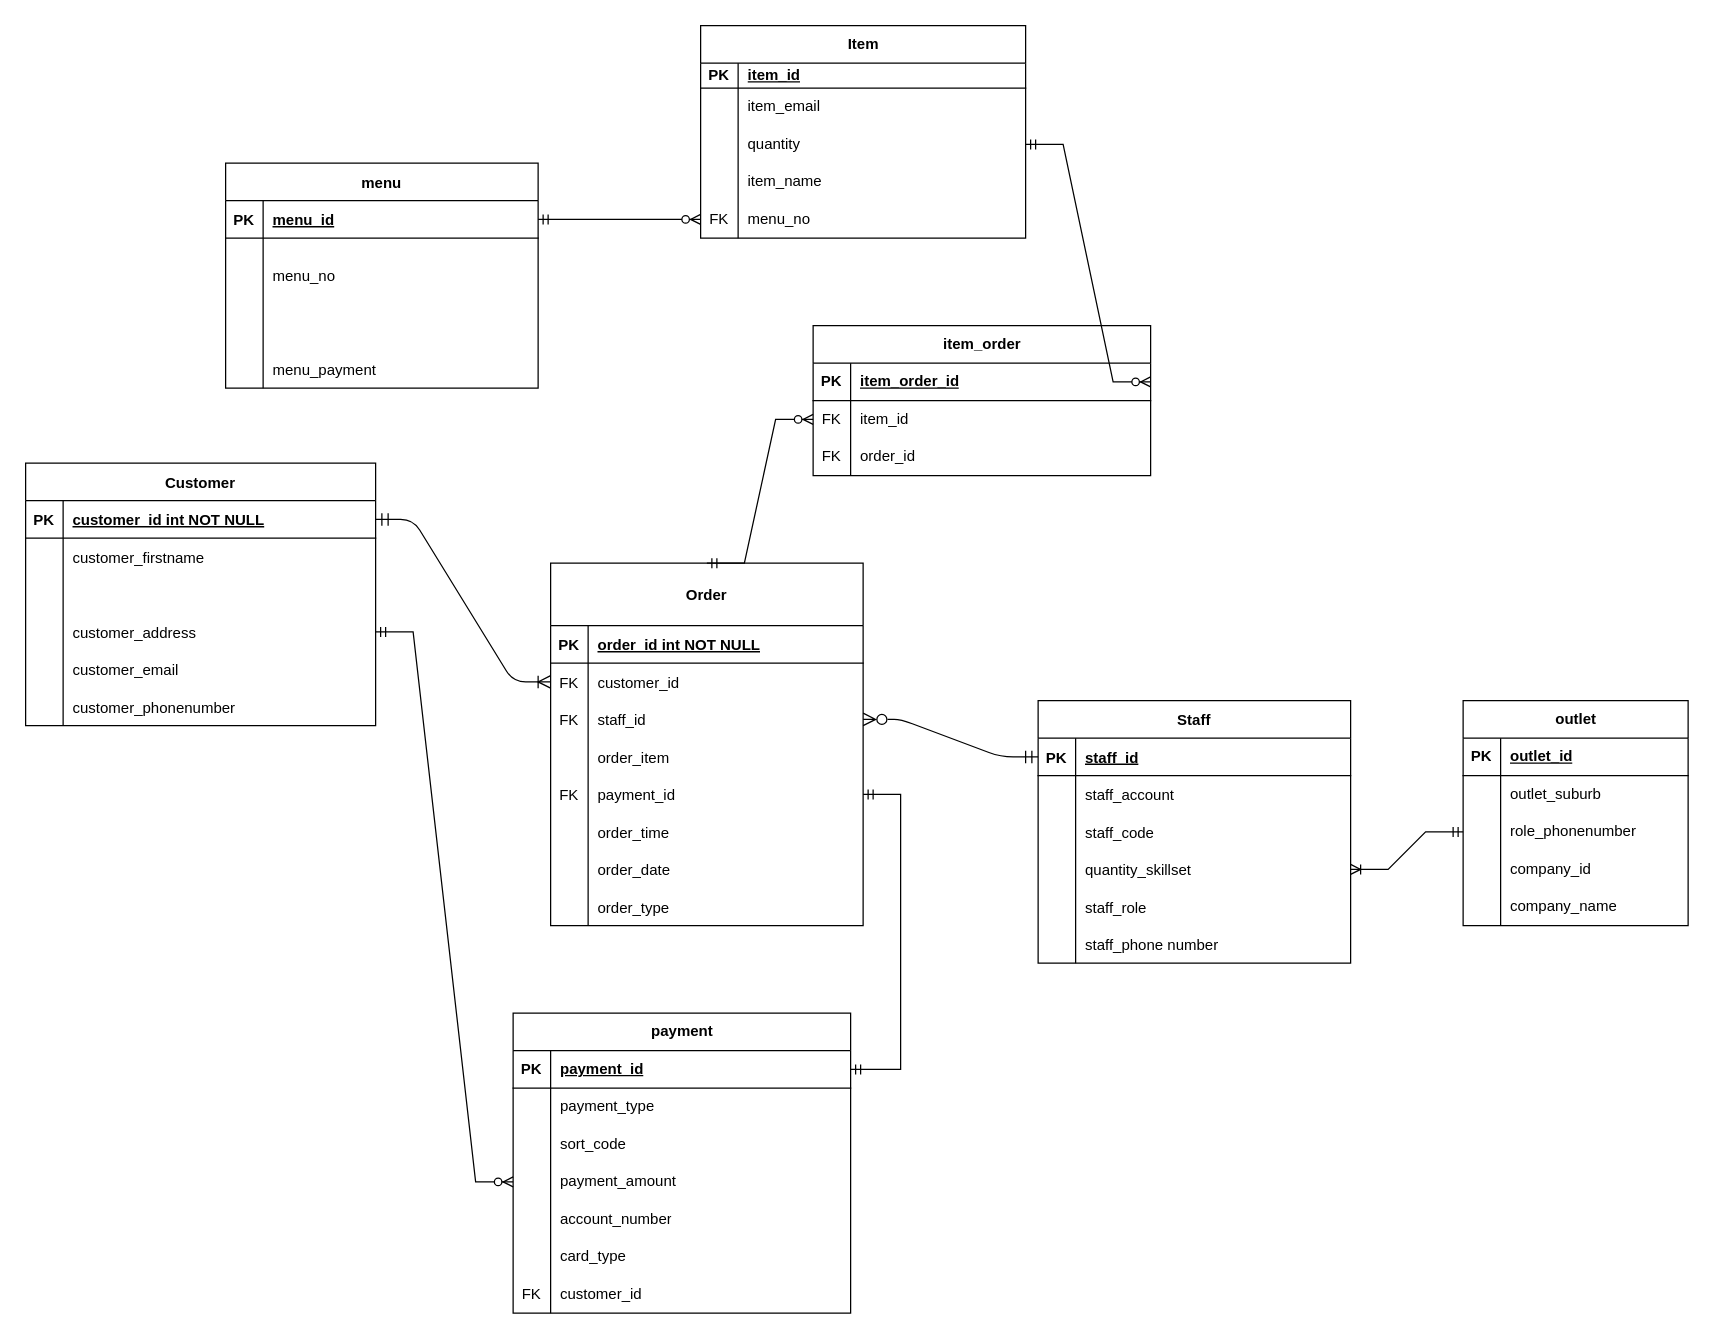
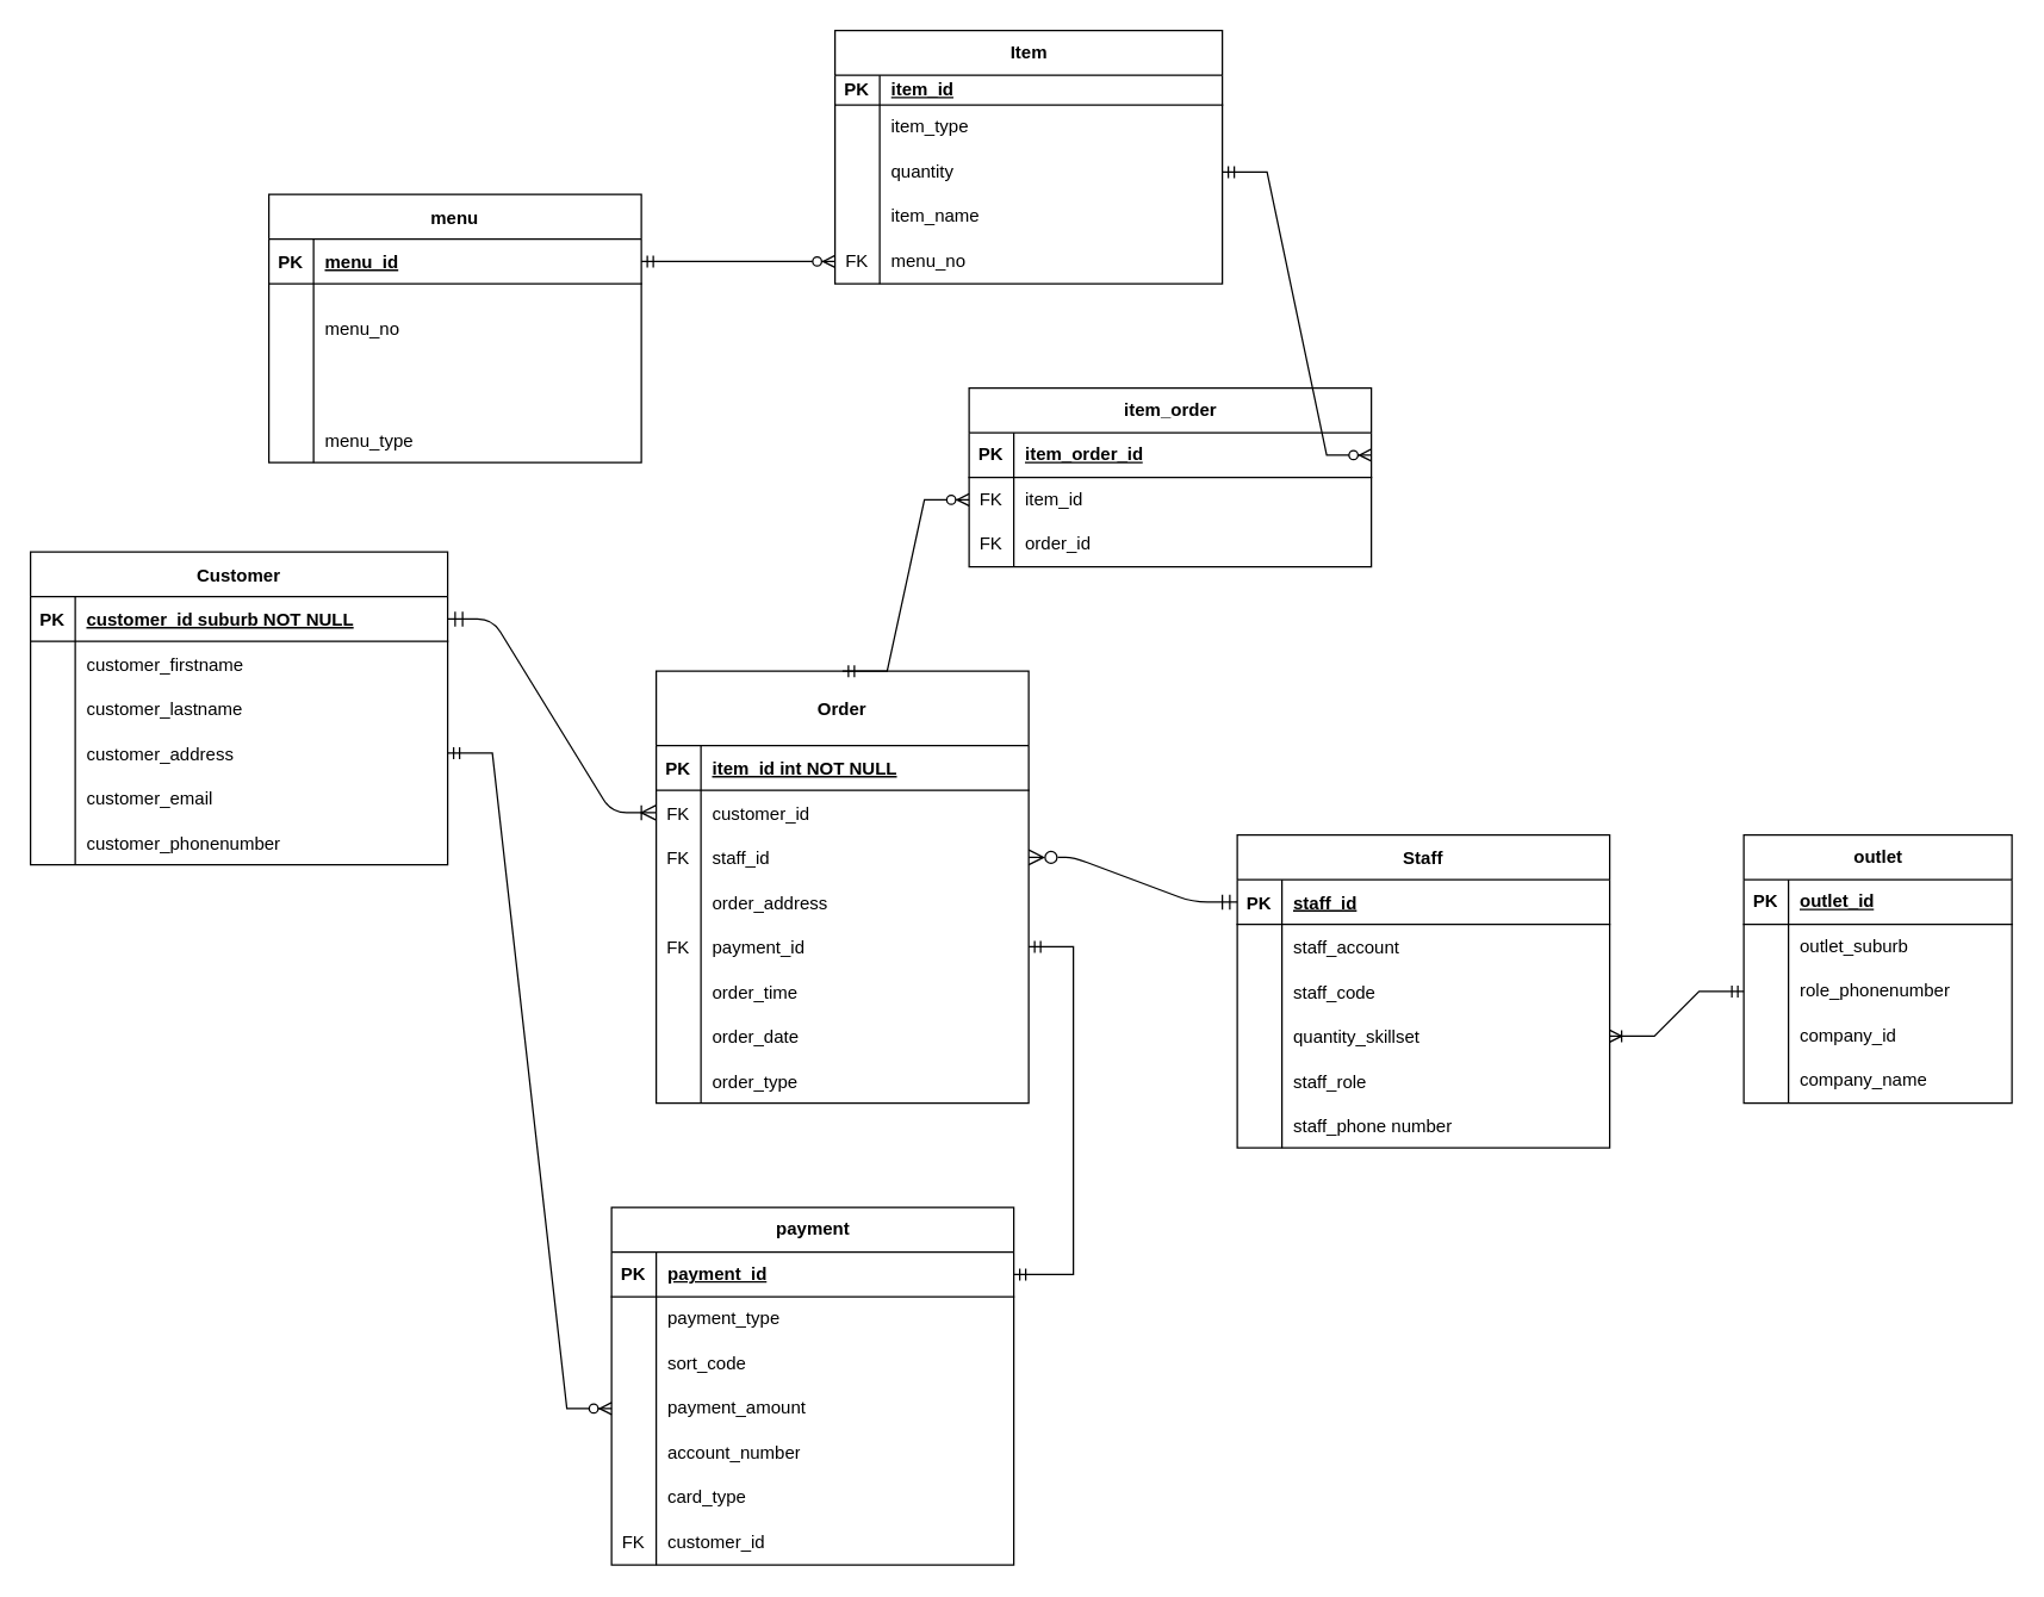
- <mxCell id="83" value="item_email" style="shape=partialRectangle;connectable=0;fillColor=none;top=0;left=0;bottom=0;right=0;align=left;spacingLeft=6;overflow=hidden;whiteSpace=wrap;html=1;" vertex="1" parent="81"><mxGeometry x="30" width="230" height="30" as="geometry"><mxRectangle width="230" height="30" as="alternateBounds" /></mxGeometry></mxCell>
+ <mxCell id="83" value="item_type" style="shape=partialRectangle;connectable=0;fillColor=none;top=0;left=0;bottom=0;right=0;align=left;spacingLeft=6;overflow=hidden;whiteSpace=wrap;html=1;" vertex="1" parent="81"><mxGeometry x="30" width="230" height="30" as="geometry"><mxRectangle width="230" height="30" as="alternateBounds" /></mxGeometry></mxCell>
- <mxCell id="76" value="menu_payment" style="shape=partialRectangle;overflow=hidden;connectable=0;fillColor=none;top=0;left=0;bottom=0;right=0;align=left;spacingLeft=6;" vertex="1" parent="74"><mxGeometry x="30" width="220" height="30" as="geometry"><mxRectangle width="220" height="30" as="alternateBounds" /></mxGeometry></mxCell>
+ <mxCell id="76" value="menu_type" style="shape=partialRectangle;overflow=hidden;connectable=0;fillColor=none;top=0;left=0;bottom=0;right=0;align=left;spacingLeft=6;" vertex="1" parent="74"><mxGeometry x="30" width="220" height="30" as="geometry"><mxRectangle width="220" height="30" as="alternateBounds" /></mxGeometry></mxCell>
- <mxCell id="49" value="customer_id int NOT NULL " style="shape=partialRectangle;overflow=hidden;connectable=0;fillColor=none;top=0;left=0;bottom=0;right=0;align=left;spacingLeft=6;fontStyle=5;" parent="47" vertex="1"><mxGeometry x="30" width="250" height="30" as="geometry"><mxRectangle width="250" height="30" as="alternateBounds" /></mxGeometry></mxCell>
+ <mxCell id="49" value="customer_id suburb NOT NULL " style="shape=partialRectangle;overflow=hidden;connectable=0;fillColor=none;top=0;left=0;bottom=0;right=0;align=left;spacingLeft=6;fontStyle=5;" parent="47" vertex="1"><mxGeometry x="30" width="250" height="30" as="geometry"><mxRectangle width="250" height="30" as="alternateBounds" /></mxGeometry></mxCell>
+ <mxCell id="55" value="customer_lastname" style="shape=partialRectangle;overflow=hidden;connectable=0;fillColor=none;top=0;left=0;bottom=0;right=0;align=left;spacingLeft=6;" vertex="1" parent="53"><mxGeometry x="30" width="250" height="30" as="geometry"><mxRectangle width="250" height="30" as="alternateBounds" /></mxGeometry></mxCell>
- <mxCell id="24" value="order_id int NOT NULL" style="shape=partialRectangle;overflow=hidden;connectable=0;fillColor=none;top=0;left=0;bottom=0;right=0;align=left;spacingLeft=6;fontStyle=5;" parent="22" vertex="1"><mxGeometry x="30" width="220" height="30" as="geometry"><mxRectangle width="220" height="30" as="alternateBounds" /></mxGeometry></mxCell>
+ <mxCell id="24" value="item_id int NOT NULL" style="shape=partialRectangle;overflow=hidden;connectable=0;fillColor=none;top=0;left=0;bottom=0;right=0;align=left;spacingLeft=6;fontStyle=5;" parent="22" vertex="1"><mxGeometry x="30" width="220" height="30" as="geometry"><mxRectangle width="220" height="30" as="alternateBounds" /></mxGeometry></mxCell>
- <mxCell id="33" value="order_item" style="shape=partialRectangle;overflow=hidden;connectable=0;fillColor=none;top=0;left=0;bottom=0;right=0;align=left;spacingLeft=6;" vertex="1" parent="31"><mxGeometry x="30" width="220" height="30" as="geometry"><mxRectangle width="220" height="30" as="alternateBounds" /></mxGeometry></mxCell>
+ <mxCell id="33" value="order_address" style="shape=partialRectangle;overflow=hidden;connectable=0;fillColor=none;top=0;left=0;bottom=0;right=0;align=left;spacingLeft=6;" vertex="1" parent="31"><mxGeometry x="30" width="220" height="30" as="geometry"><mxRectangle width="220" height="30" as="alternateBounds" /></mxGeometry></mxCell>
